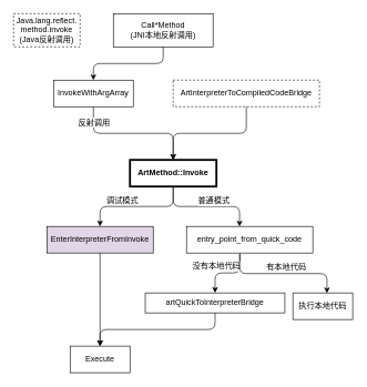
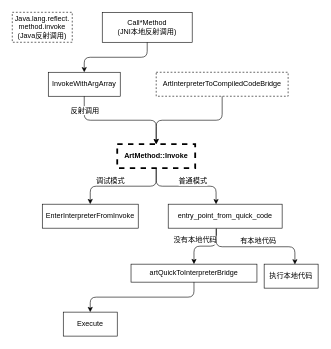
- <mxCell id="2" value="&lt;b&gt;ArtMethod::Invoke&lt;/b&gt;" style="rounded=0;whiteSpace=wrap;html=1;strokeWidth=3;" parent="1" vertex="1"><mxGeometry x="195" y="240" width="130" height="40" as="geometry" /></mxCell>
+ <mxCell id="2" value="&lt;b&gt;ArtMethod::Invoke&lt;/b&gt;" style="rounded=0;whiteSpace=wrap;html=1;strokeWidth=3;dashed=1;" parent="1" vertex="1"><mxGeometry x="195" y="240" width="130" height="40" as="geometry" /></mxCell>
- <mxCell id="11" value="EnterInterpreterFromInvoke" style="rounded=0;whiteSpace=wrap;html=1;fillColor=#e1d5e7;" parent="1" vertex="1"><mxGeometry x="70" y="340" width="160" height="40" as="geometry" /></mxCell>
+ <mxCell id="11" value="EnterInterpreterFromInvoke" style="rounded=0;whiteSpace=wrap;html=1;" parent="1" vertex="1"><mxGeometry x="70" y="340" width="160" height="40" as="geometry" /></mxCell>
- <mxCell id="23" value="" style="edgeStyle=elbowEdgeStyle;elbow=vertical;endArrow=classic;html=1;exitX=0.5;exitY=1;exitDx=0;exitDy=0;entryX=0.5;entryY=0;entryDx=0;entryDy=0;" parent="1" source="11" target="12" edge="1"><mxGeometry width="50" height="50" relative="1" as="geometry"><mxPoint x="85.167" y="440.167" as="sourcePoint" /><mxPoint x="-19.833" y="500.167" as="targetPoint" /></mxGeometry></mxCell>
